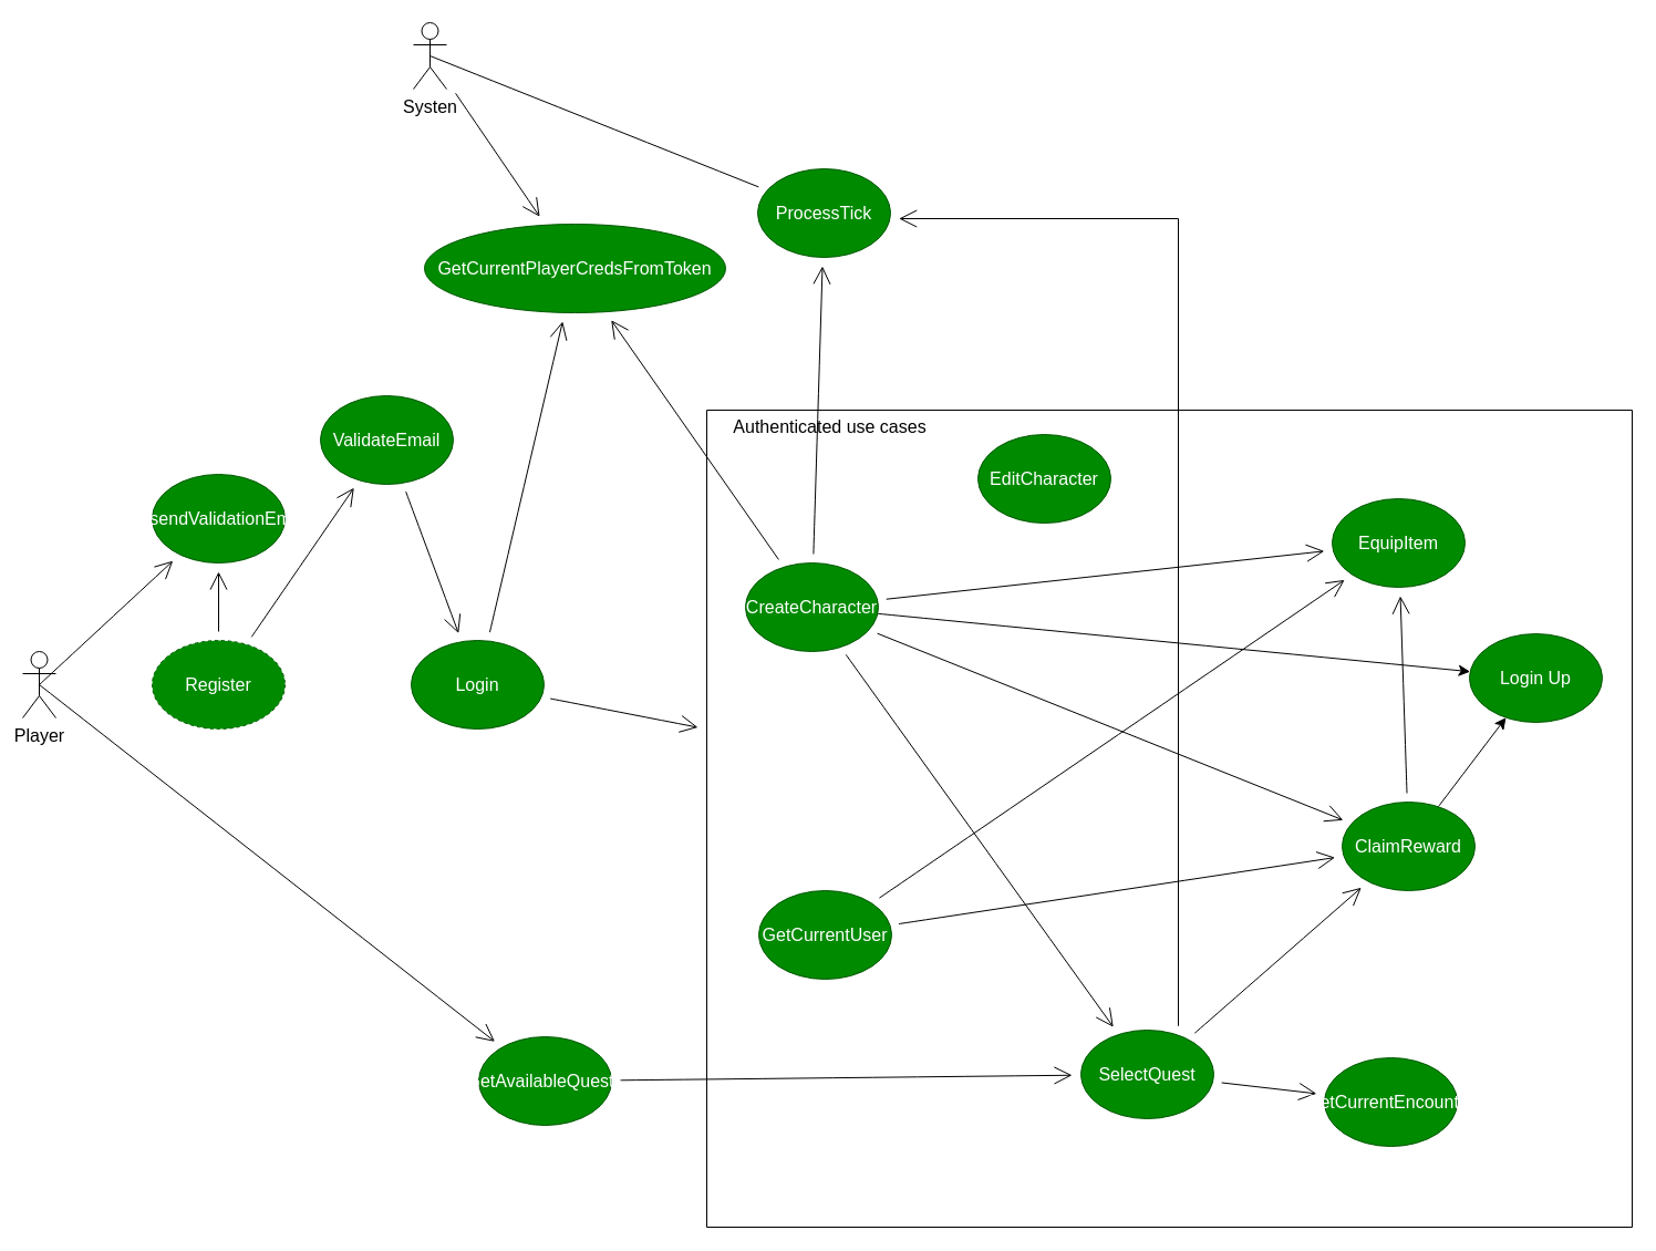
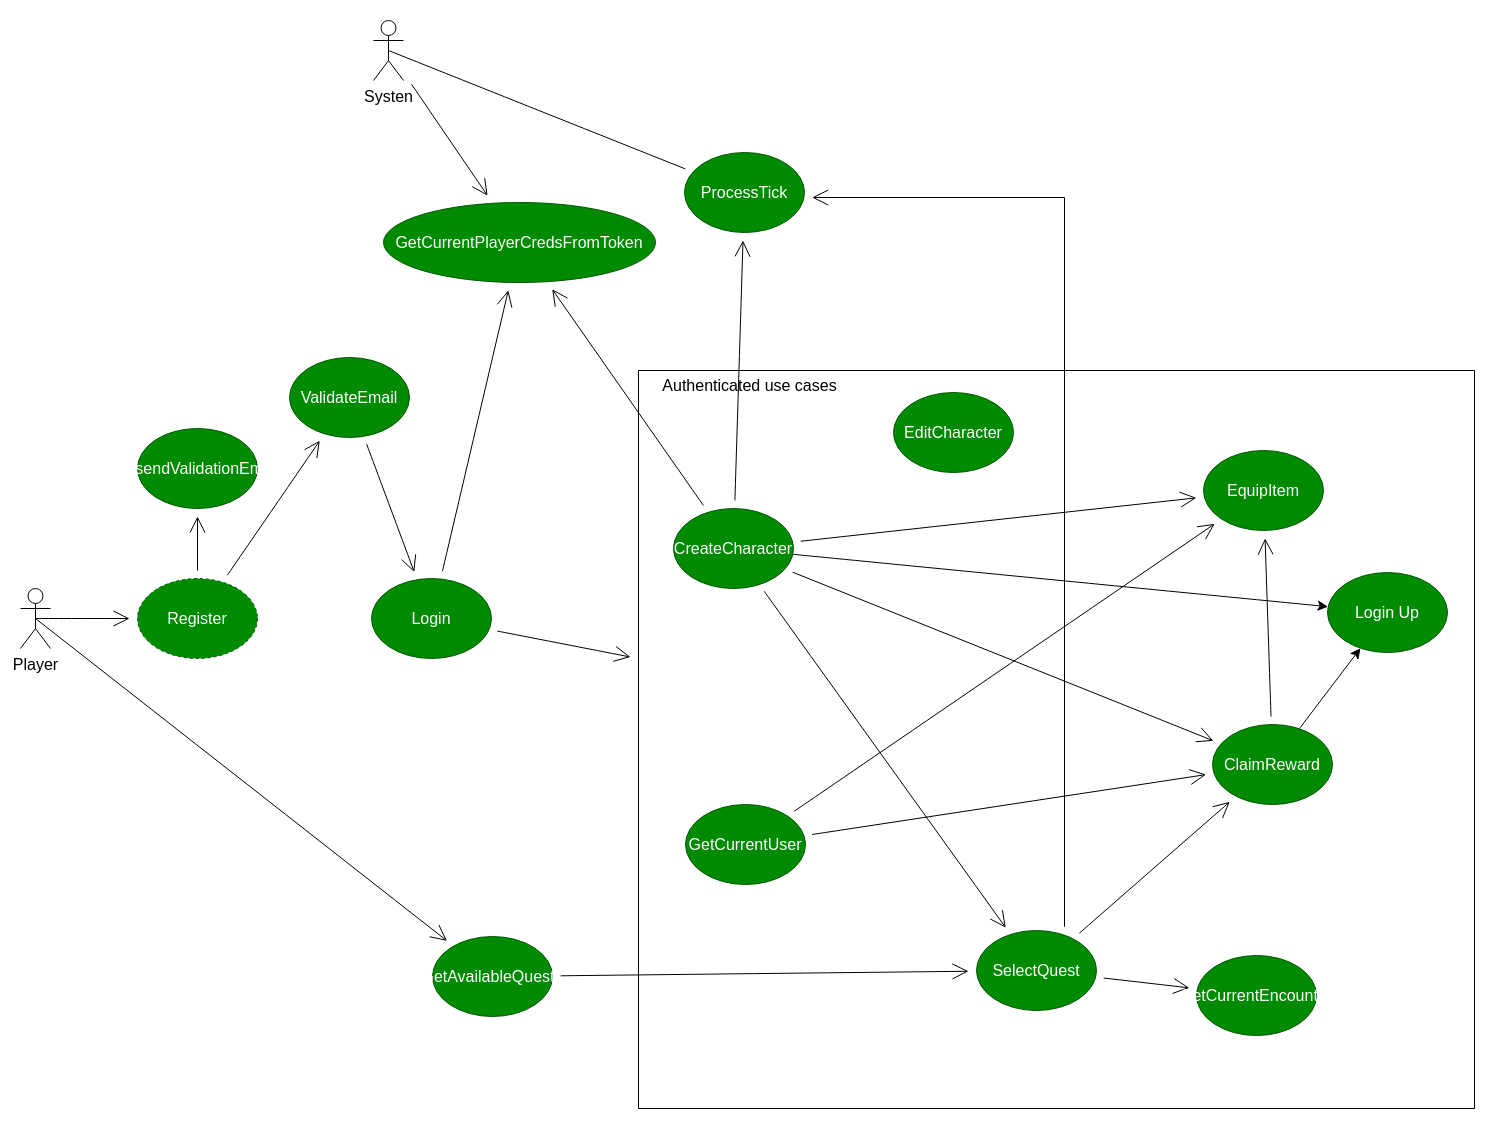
- <mxCell id="20" value="EditCharacter" style="ellipse;whiteSpace=wrap;html=1;fontSize=16;fillColor=#008a00;fontColor=#ffffff;strokeColor=#005700;" parent="2" vertex="1"><mxGeometry x="245" y="22" width="120" height="80" as="geometry" /></mxCell>
+ <mxCell id="20" value="EditCharacter" style="ellipse;whiteSpace=wrap;html=1;fontSize=16;fillColor=#008a00;fontColor=#ffffff;strokeColor=#005700;" parent="2" vertex="1"><mxGeometry x="255" y="22" width="120" height="80" as="geometry" /></mxCell>
- <mxCell id="23" style="edgeStyle=none;curved=1;rounded=0;orthogonalLoop=1;jettySize=auto;html=1;exitX=0.5;exitY=0.5;exitDx=0;exitDy=0;exitPerimeter=0;fontSize=12;endArrow=open;startSize=14;endSize=14;sourcePerimeterSpacing=8;targetPerimeterSpacing=8;" parent="1" source="25" target="42" edge="1"><mxGeometry relative="1" as="geometry" /></mxCell>
+ <mxCell id="23" style="edgeStyle=none;curved=1;rounded=0;orthogonalLoop=1;jettySize=auto;html=1;exitX=0.5;exitY=0.5;exitDx=0;exitDy=0;exitPerimeter=0;fontSize=12;endArrow=open;startSize=14;endSize=14;sourcePerimeterSpacing=8;targetPerimeterSpacing=8;" parent="1" source="25" target="28" edge="1"><mxGeometry relative="1" as="geometry" /></mxCell>
